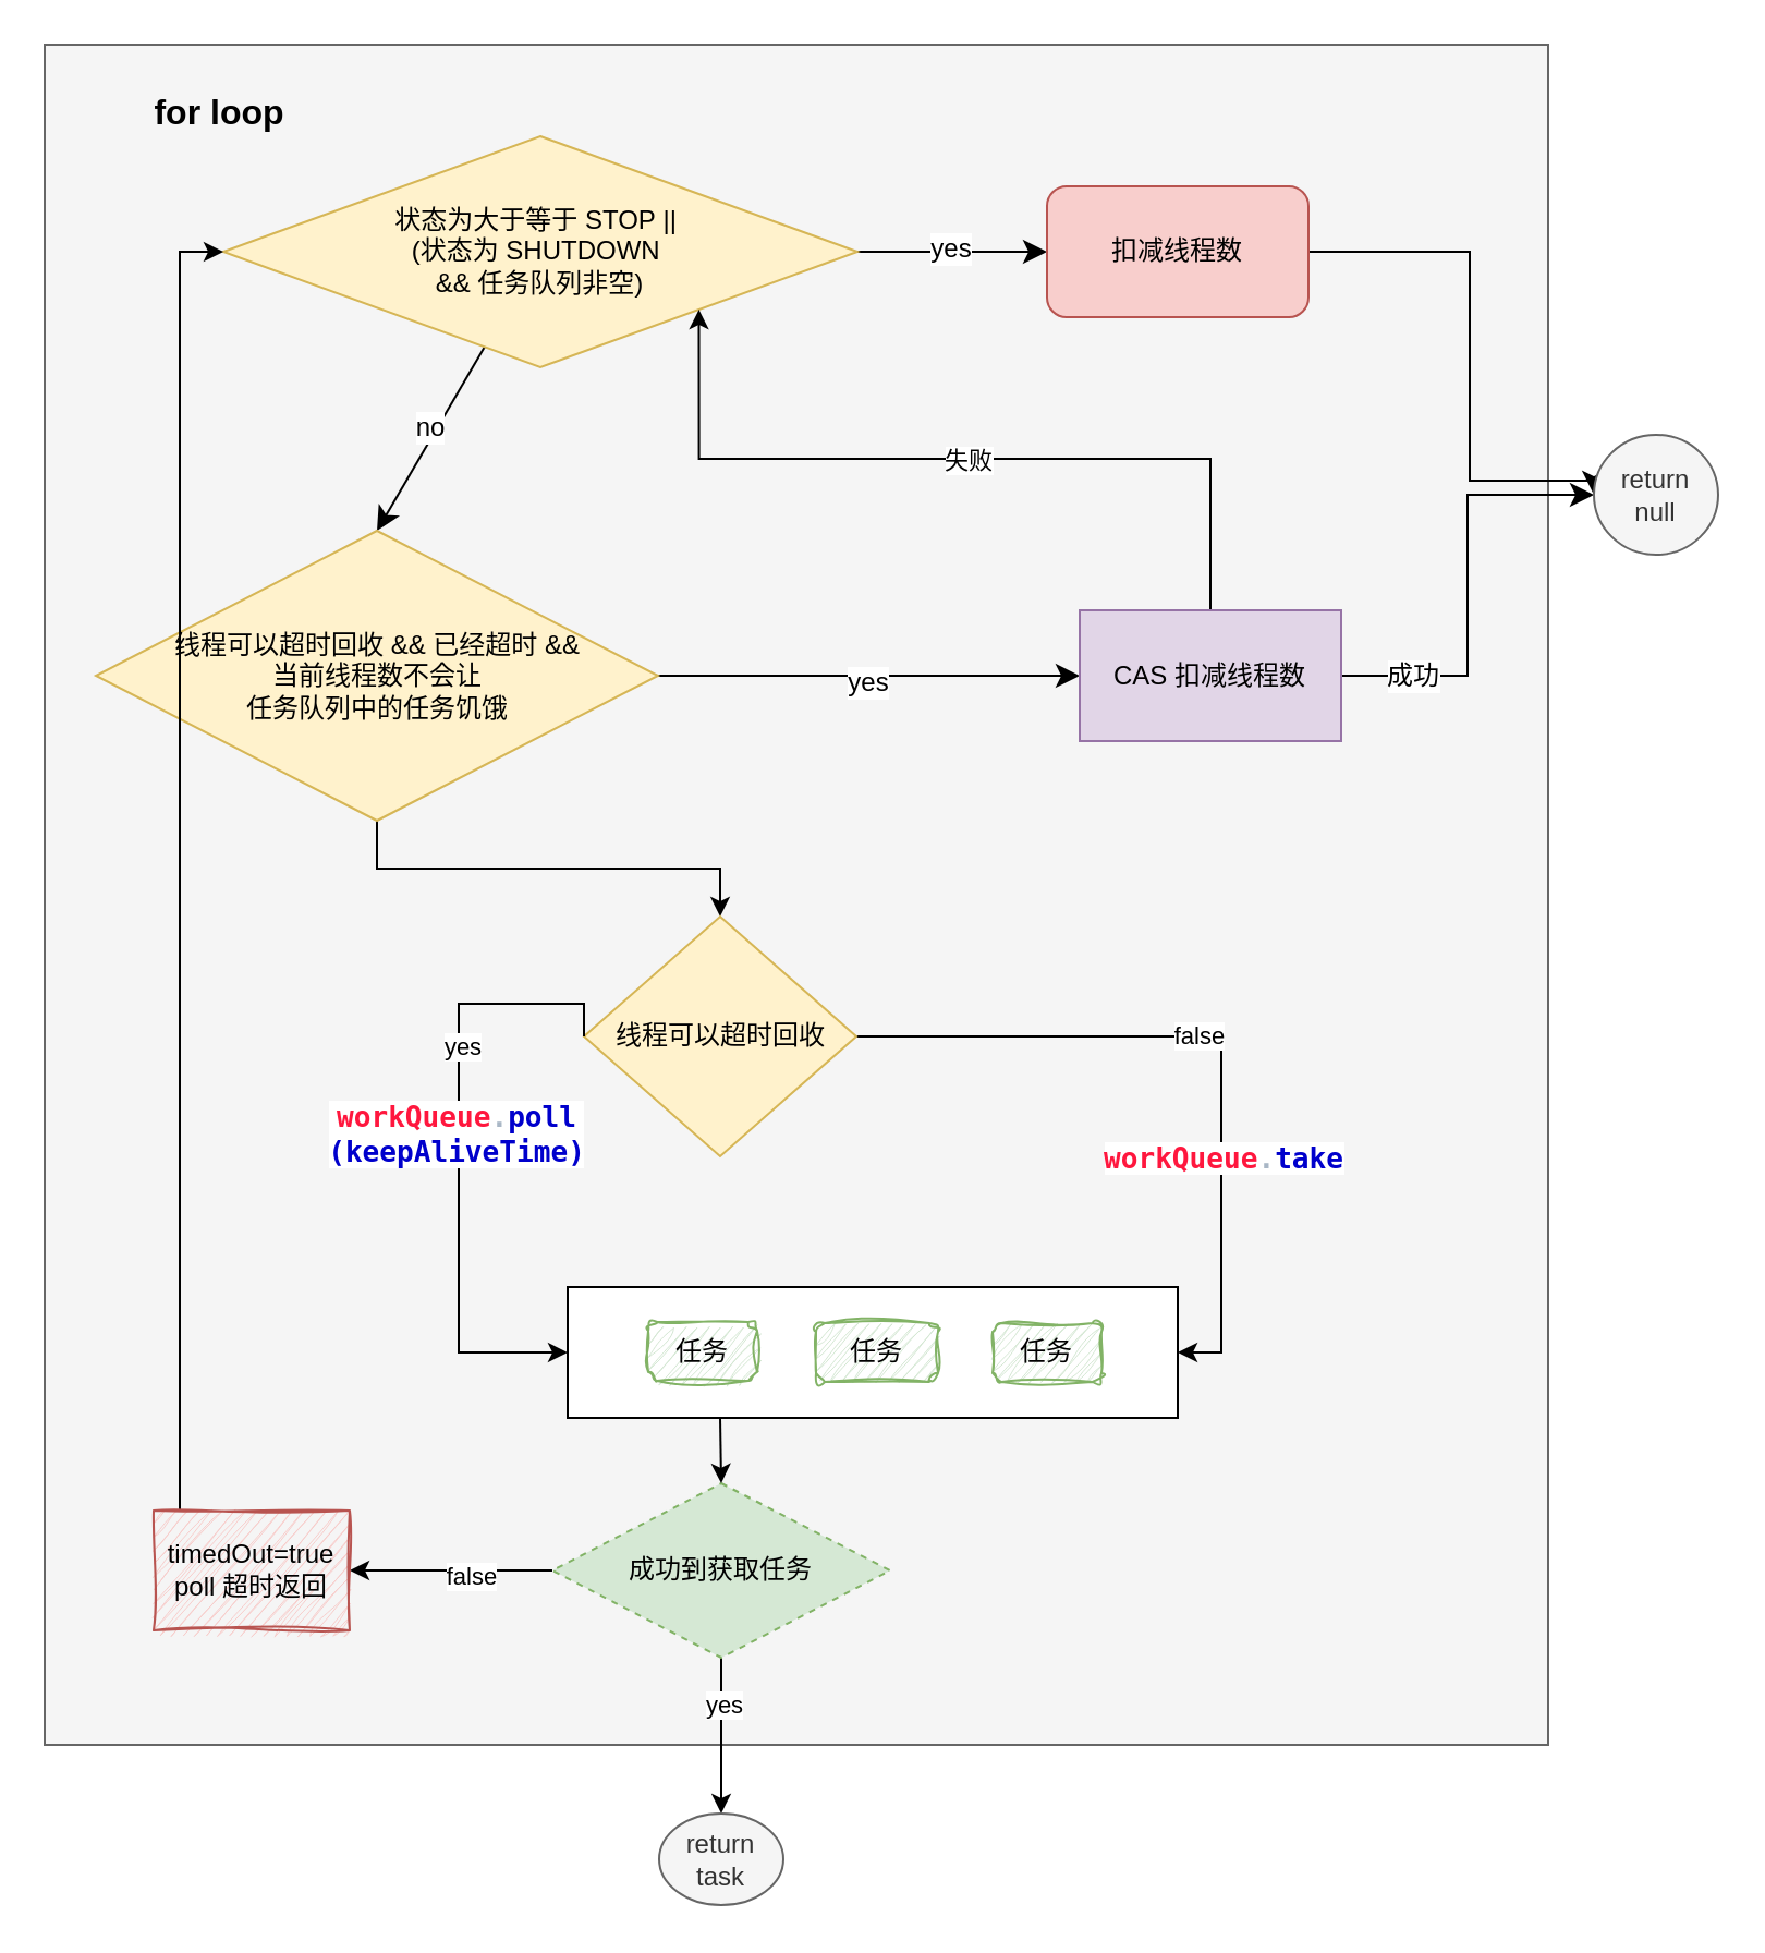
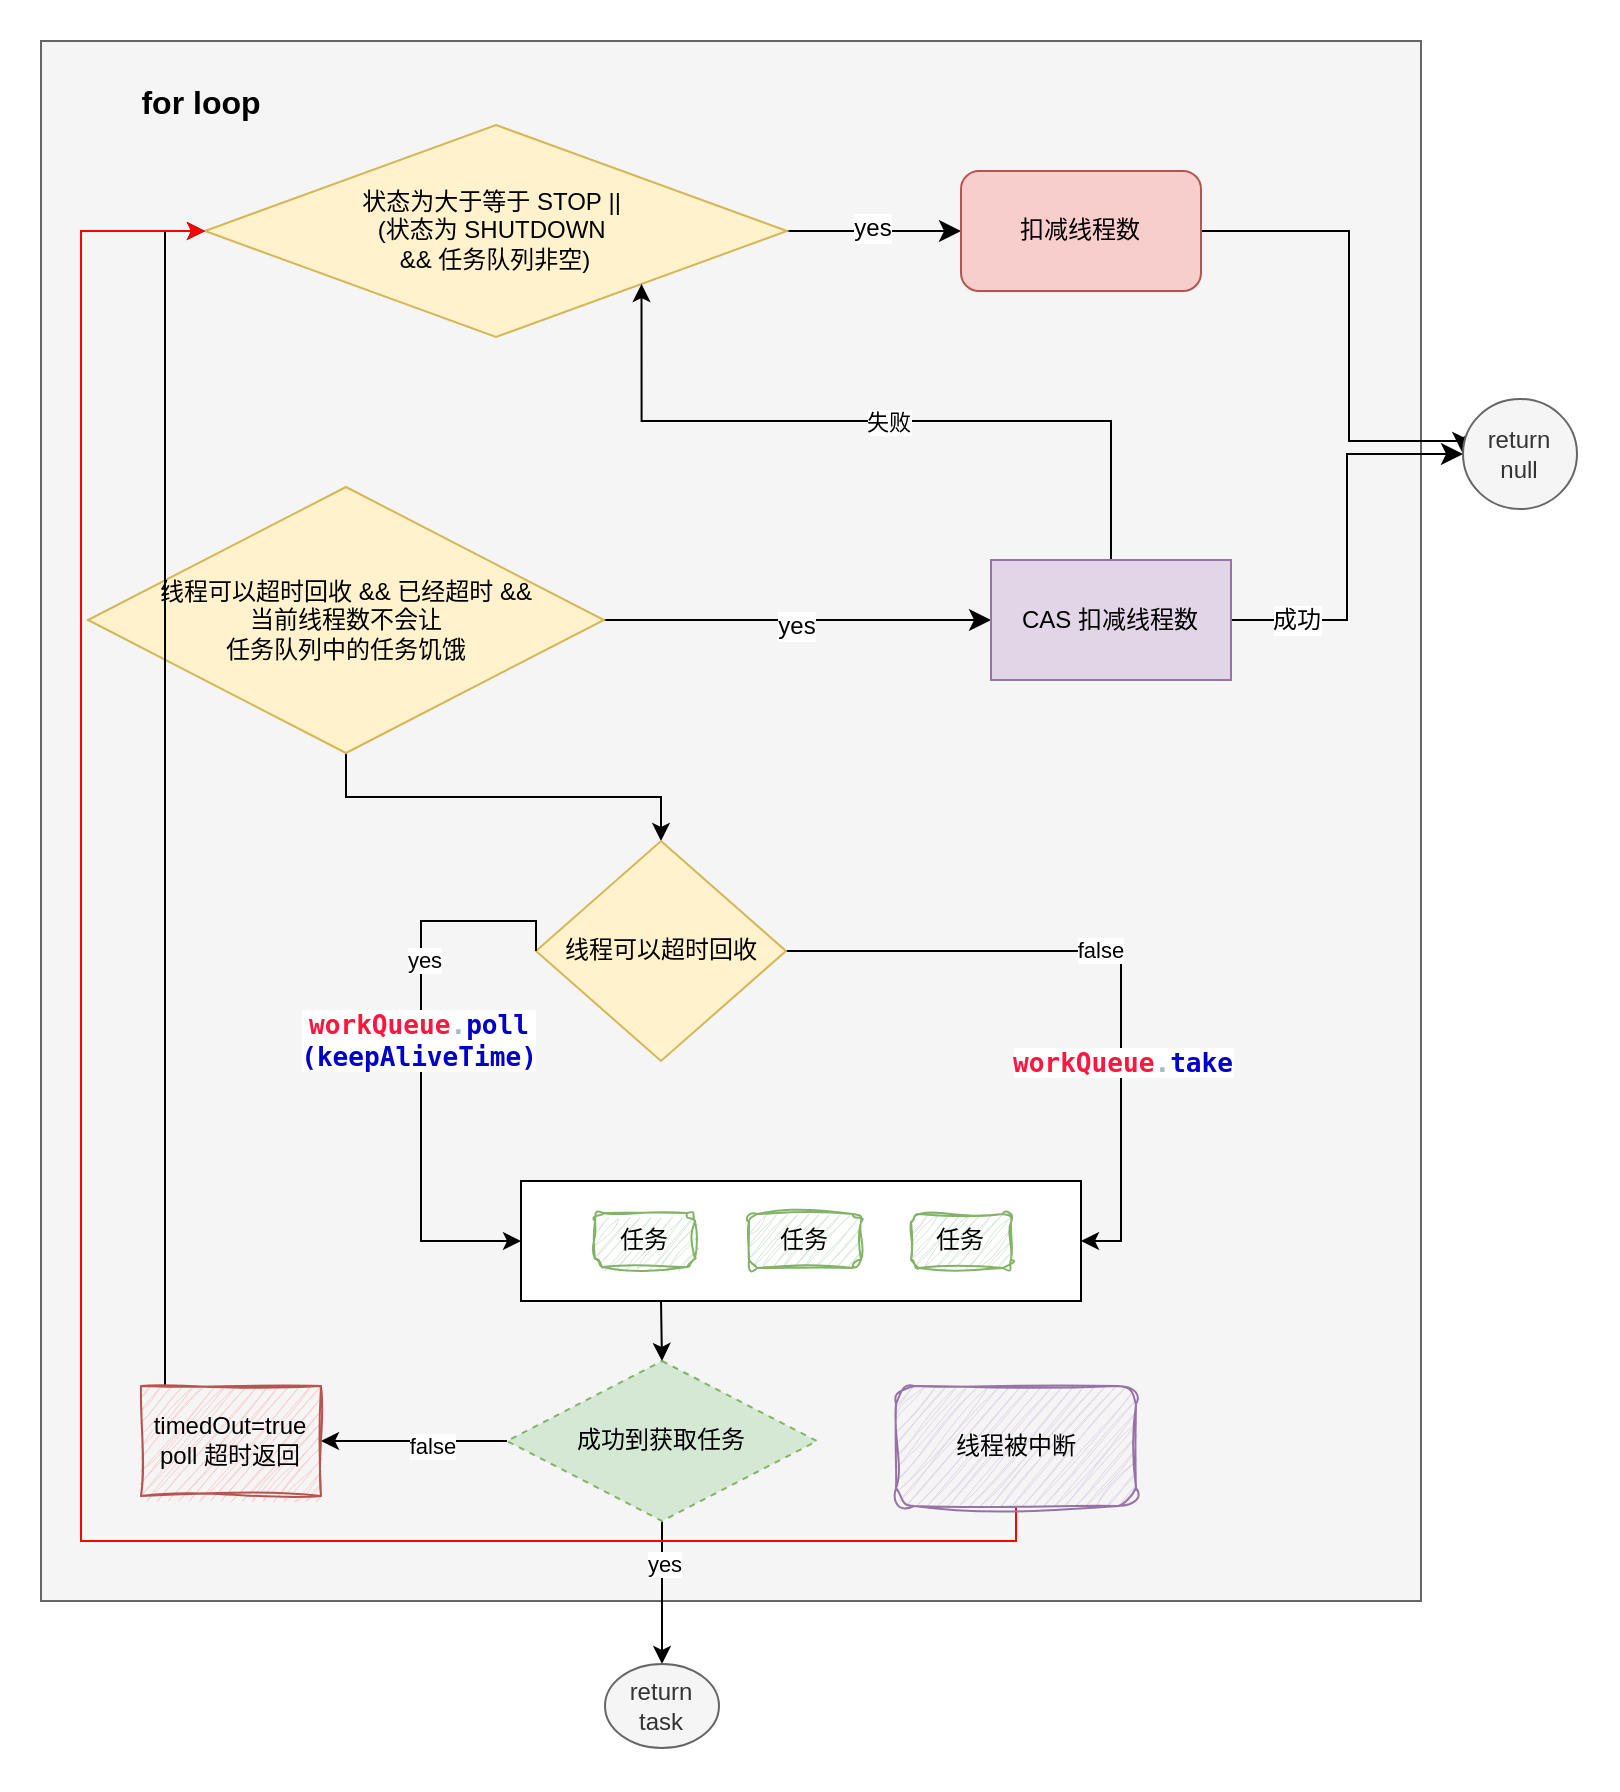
- <mxCell id="5" style="edgeStyle=none;curved=1;rounded=0;orthogonalLoop=1;jettySize=auto;html=1;entryX=0.5;entryY=0;entryDx=0;entryDy=0;fontSize=12;startSize=8;endSize=8;" edge="1" parent="1" source="7" target="11"><mxGeometry relative="1" as="geometry" /></mxCell>
- <mxCell id="6" value="no" style="edgeLabel;html=1;align=center;verticalAlign=middle;resizable=0;points=[];fontSize=12;" vertex="1" connectable="0" parent="5"><mxGeometry x="-0.069" y="-3" relative="1" as="geometry"><mxPoint as="offset" /></mxGeometry></mxCell>
+ <mxCell id="41" style="edgeStyle=orthogonalEdgeStyle;rounded=0;orthogonalLoop=1;jettySize=auto;html=1;entryX=0;entryY=0.5;entryDx=0;entryDy=0;strokeColor=#FF0000;" edge="1" parent="1" source="42" target="7"><mxGeometry relative="1" as="geometry"><Array as="points"><mxPoint x="508" y="770" /><mxPoint x="40" y="770" /><mxPoint x="40" y="115" /></Array></mxGeometry></mxCell>
+ <mxCell id="42" value="线程被中断" style="rounded=1;whiteSpace=wrap;html=1;fillColor=#e1d5e7;strokeColor=#9673a6;sketch=1;curveFitting=1;jiggle=2;" vertex="1" parent="1"><mxGeometry x="447.5" y="692.5" width="120" height="60" as="geometry" /></mxCell>
